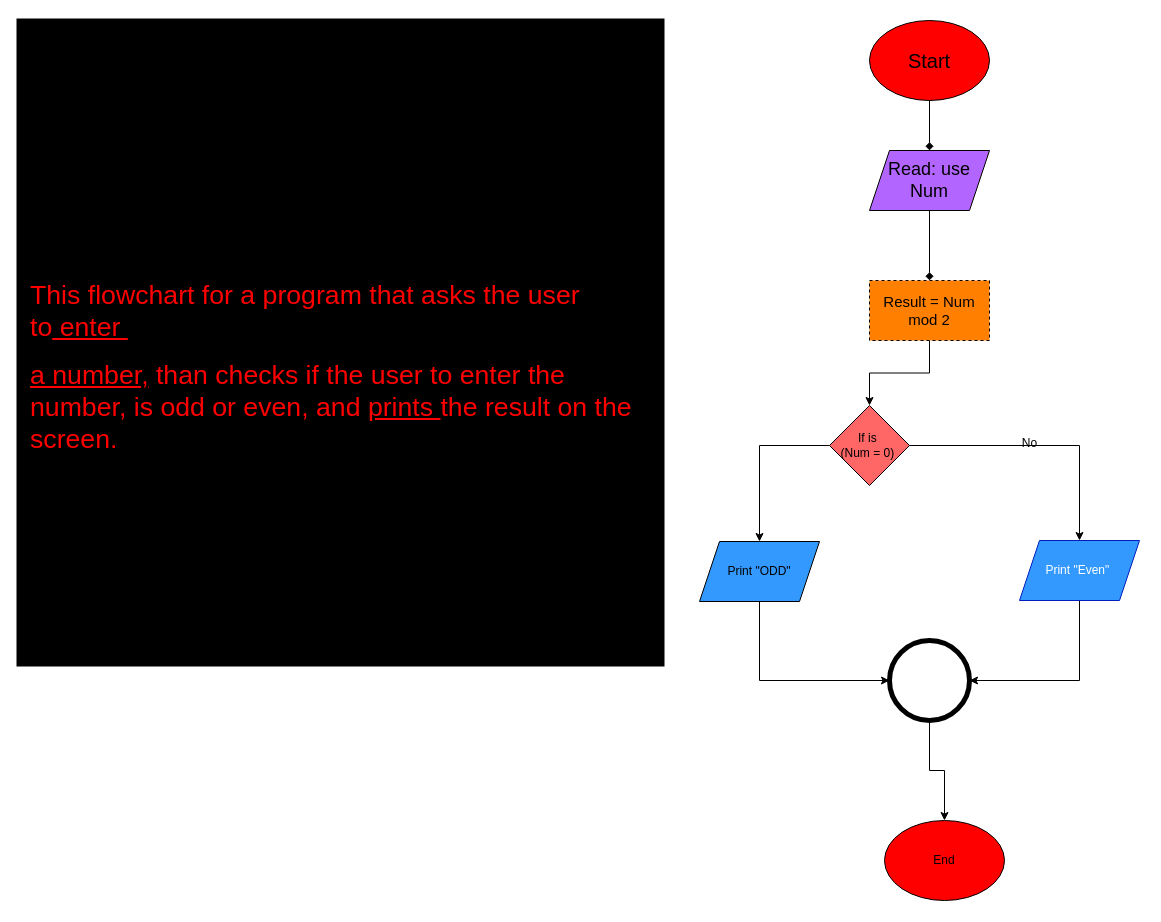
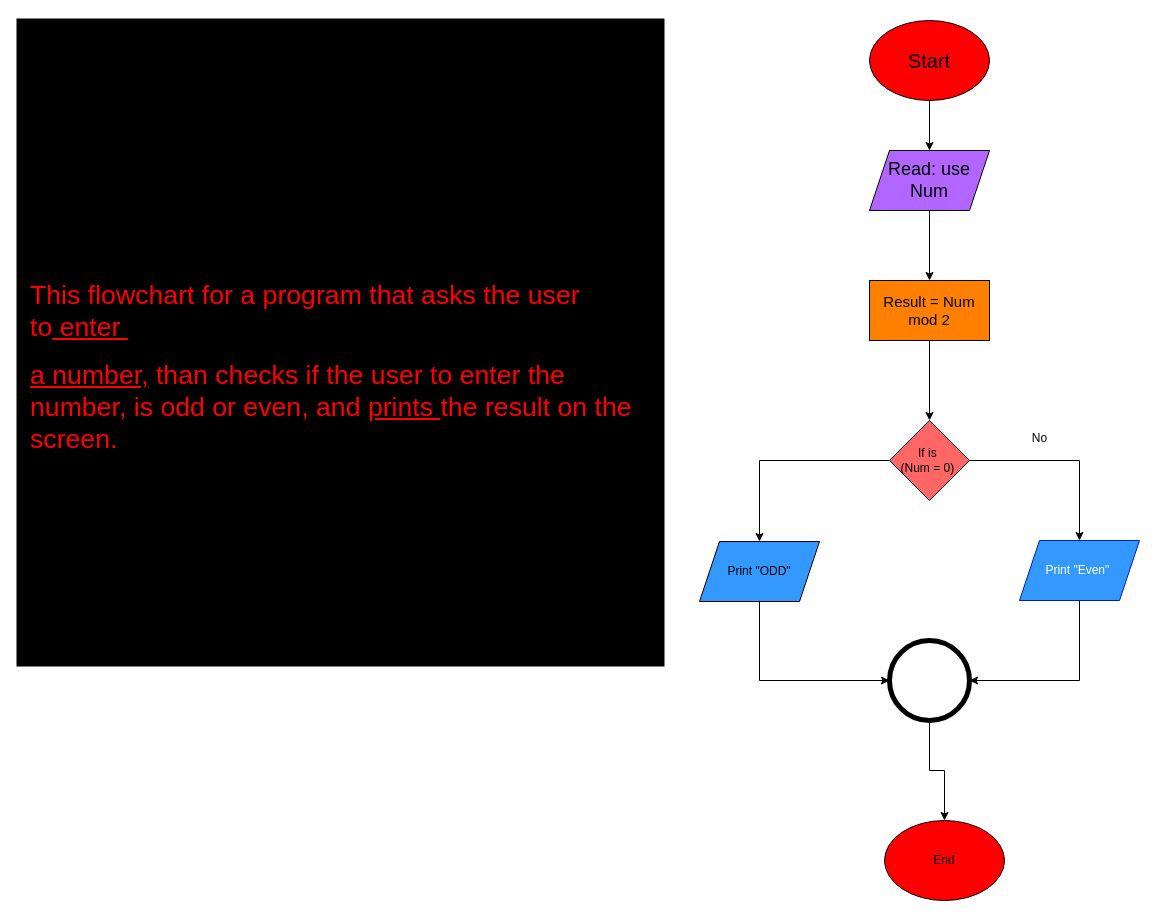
- <mxCell id="4" value="" style="edgeStyle=orthogonalEdgeStyle;rounded=0;orthogonalLoop=1;jettySize=auto;html=1;endArrow=diamond;" parent="1" source="5" target="7" edge="1"><mxGeometry relative="1" as="geometry" /></mxCell>
+ <mxCell id="4" value="" style="edgeStyle=orthogonalEdgeStyle;rounded=0;orthogonalLoop=1;jettySize=auto;html=1;" parent="1" source="5" target="7" edge="1"><mxGeometry relative="1" as="geometry" /></mxCell>
- <mxCell id="6" value="" style="edgeStyle=orthogonalEdgeStyle;rounded=0;orthogonalLoop=1;jettySize=auto;html=1;endArrow=diamond;" parent="1" source="7" target="9" edge="1"><mxGeometry relative="1" as="geometry" /></mxCell>
+ <mxCell id="6" value="" style="edgeStyle=orthogonalEdgeStyle;rounded=0;orthogonalLoop=1;jettySize=auto;html=1;" parent="1" source="7" target="9" edge="1"><mxGeometry relative="1" as="geometry" /></mxCell>
- <mxCell id="9" value="&lt;span style=&quot;text-align: left;&quot;&gt;&lt;font style=&quot;font-size: 15px;&quot;&gt;Result = Num mod 2&lt;/font&gt;&lt;/span&gt;" style="rounded=0;whiteSpace=wrap;html=1;fillColor=#FF8000;dashed=1;" parent="1" vertex="1"><mxGeometry x="869" y="280" width="120" height="60" as="geometry" /></mxCell>
+ <mxCell id="9" value="&lt;span style=&quot;text-align: left;&quot;&gt;&lt;font style=&quot;font-size: 15px;&quot;&gt;Result = Num mod 2&lt;/font&gt;&lt;/span&gt;" style="rounded=0;whiteSpace=wrap;html=1;fillColor=#FF8000;" parent="1" vertex="1"><mxGeometry x="869" y="280" width="120" height="60" as="geometry" /></mxCell>
- <mxCell id="20" value="No" style="text;html=1;align=center;verticalAlign=middle;resizable=0;points=[];autosize=1;strokeColor=none;fillColor=none;" parent="1" vertex="1"><mxGeometry x="1009" y="428" width="40" height="30" as="geometry" /></mxCell>
+ <mxCell id="20" value="No" style="text;html=1;align=center;verticalAlign=middle;resizable=0;points=[];autosize=1;strokeColor=none;fillColor=none;" parent="1" vertex="1"><mxGeometry x="1019" y="423" width="40" height="30" as="geometry" /></mxCell>
- <mxCell id="19" value="&lt;font&gt;If is&amp;nbsp;&lt;/font&gt;&lt;div&gt;&lt;font&gt;(Num = 0)&amp;nbsp;&lt;/font&gt;&lt;/div&gt;" style="rhombus;whiteSpace=wrap;html=1;fillColor=#FF6666;" parent="1" vertex="1"><mxGeometry x="829" y="405" width="80" height="80" as="geometry" /></mxCell>
+ <mxCell id="19" value="&lt;font&gt;If is&amp;nbsp;&lt;/font&gt;&lt;div&gt;&lt;font&gt;(Num = 0)&amp;nbsp;&lt;/font&gt;&lt;/div&gt;" style="rhombus;whiteSpace=wrap;html=1;fillColor=#FF6666;" parent="1" vertex="1"><mxGeometry x="889" y="420" width="80" height="80" as="geometry" /></mxCell>
